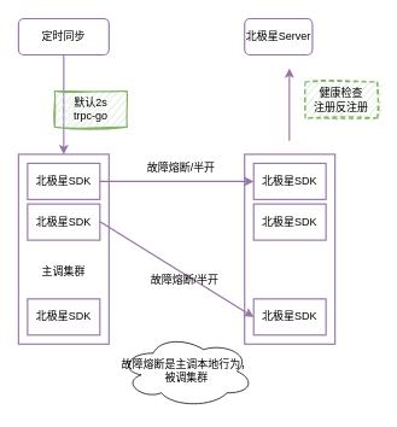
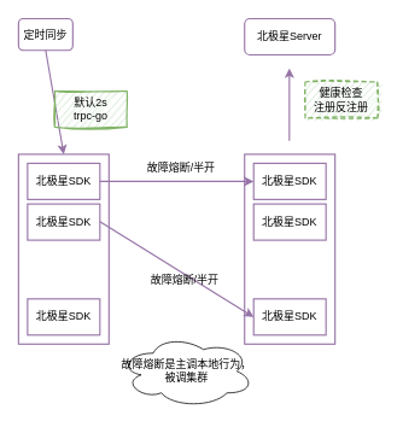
- <mxCell id="4" value="定时同步" style="rounded=1;whiteSpace=wrap;html=1;fillColor=none;strokeWidth=1.5;strokeColor=#9673a6;" vertex="1" parent="1"><mxGeometry x="20" y="20" width="100" height="40" as="geometry" /></mxCell>
+ <mxCell id="4" value="定时同步" style="rounded=1;whiteSpace=wrap;html=1;fillColor=none;strokeWidth=1.5;strokeColor=#9673a6;" vertex="1" parent="1"><mxGeometry x="20" y="20" width="60" height="35" as="geometry" /></mxCell>
- <mxCell id="2" value="北极星Server" style="rounded=1;whiteSpace=wrap;html=1;fillColor=none;strokeWidth=1.5;strokeColor=#9673a6;" vertex="1" parent="1"><mxGeometry x="270" y="20" width="75" height="40" as="geometry" /></mxCell>
+ <mxCell id="2" value="北极星Server" style="rounded=1;whiteSpace=wrap;html=1;fillColor=none;strokeWidth=1.5;strokeColor=#9673a6;" vertex="1" parent="1"><mxGeometry x="270" y="20" width="100" height="40" as="geometry" /></mxCell>
- <mxCell id="12" value="主调集群" style="rounded=0;whiteSpace=wrap;html=1;fillColor=none;strokeWidth=1.5;strokeColor=none;" vertex="1" parent="1"><mxGeometry x="30" y="280" width="80" height="40" as="geometry" /></mxCell>
